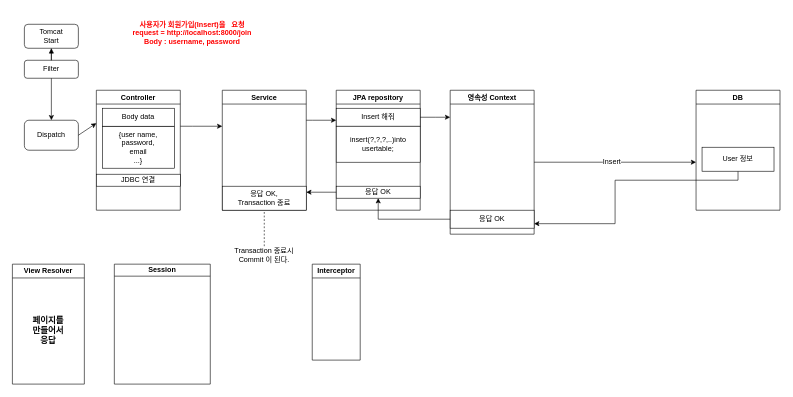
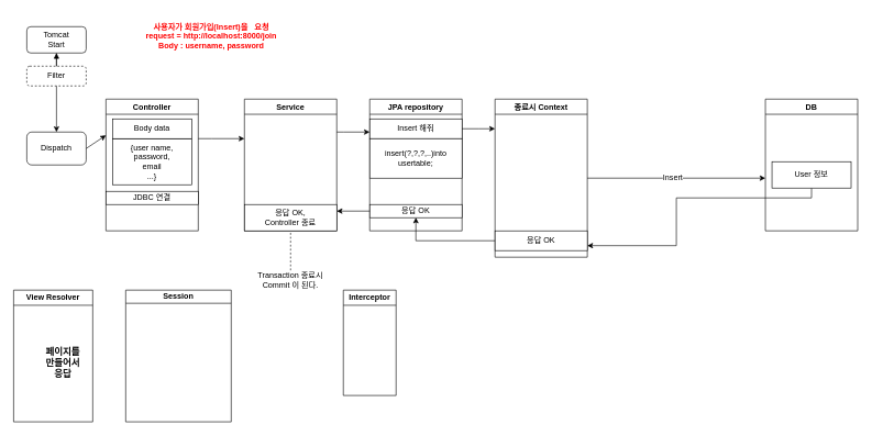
- <mxCell id="4" value="Filter" style="rounded=1;whiteSpace=wrap;html=1;" vertex="1" parent="1"><mxGeometry x="40" y="100" width="90" height="30" as="geometry" /></mxCell>
+ <mxCell id="4" value="Filter" style="rounded=1;whiteSpace=wrap;html=1;dashed=1;" vertex="1" parent="1"><mxGeometry x="40" y="100" width="90" height="30" as="geometry" /></mxCell>
- <mxCell id="22" value="영속성 Context" style="swimlane;whiteSpace=wrap;html=1;" vertex="1" parent="1"><mxGeometry x="750" y="150" width="140" height="240" as="geometry" /></mxCell>
+ <mxCell id="22" value="종료시 Context" style="swimlane;whiteSpace=wrap;html=1;" vertex="1" parent="1"><mxGeometry x="750" y="150" width="140" height="240" as="geometry" /></mxCell>
- <mxCell id="16" value="응답 OK, &lt;br&gt;Transaction 종료" style="rounded=0;whiteSpace=wrap;html=1;" vertex="1" parent="15"><mxGeometry y="160" width="140" height="40" as="geometry" /></mxCell>
+ <mxCell id="16" value="응답 OK, &lt;br&gt;Controller 종료" style="rounded=0;whiteSpace=wrap;html=1;" vertex="1" parent="15"><mxGeometry y="160" width="140" height="40" as="geometry" /></mxCell>
- <mxCell id="25" value="&lt;h3&gt;페이지를 만들어서 응답&lt;/h3&gt;" style="text;html=1;strokeColor=none;fillColor=none;align=center;verticalAlign=middle;whiteSpace=wrap;rounded=0;" vertex="1" parent="24"><mxGeometry x="30" y="60" width="60" height="100" as="geometry" /></mxCell>
+ <mxCell id="25" value="&lt;h3&gt;페이지를 만들어서 응답&lt;/h3&gt;" style="text;html=1;strokeColor=none;fillColor=none;align=center;verticalAlign=middle;whiteSpace=wrap;rounded=0;" vertex="1" parent="24"><mxGeometry x="45" y="60" width="60" height="100" as="geometry" /></mxCell>
